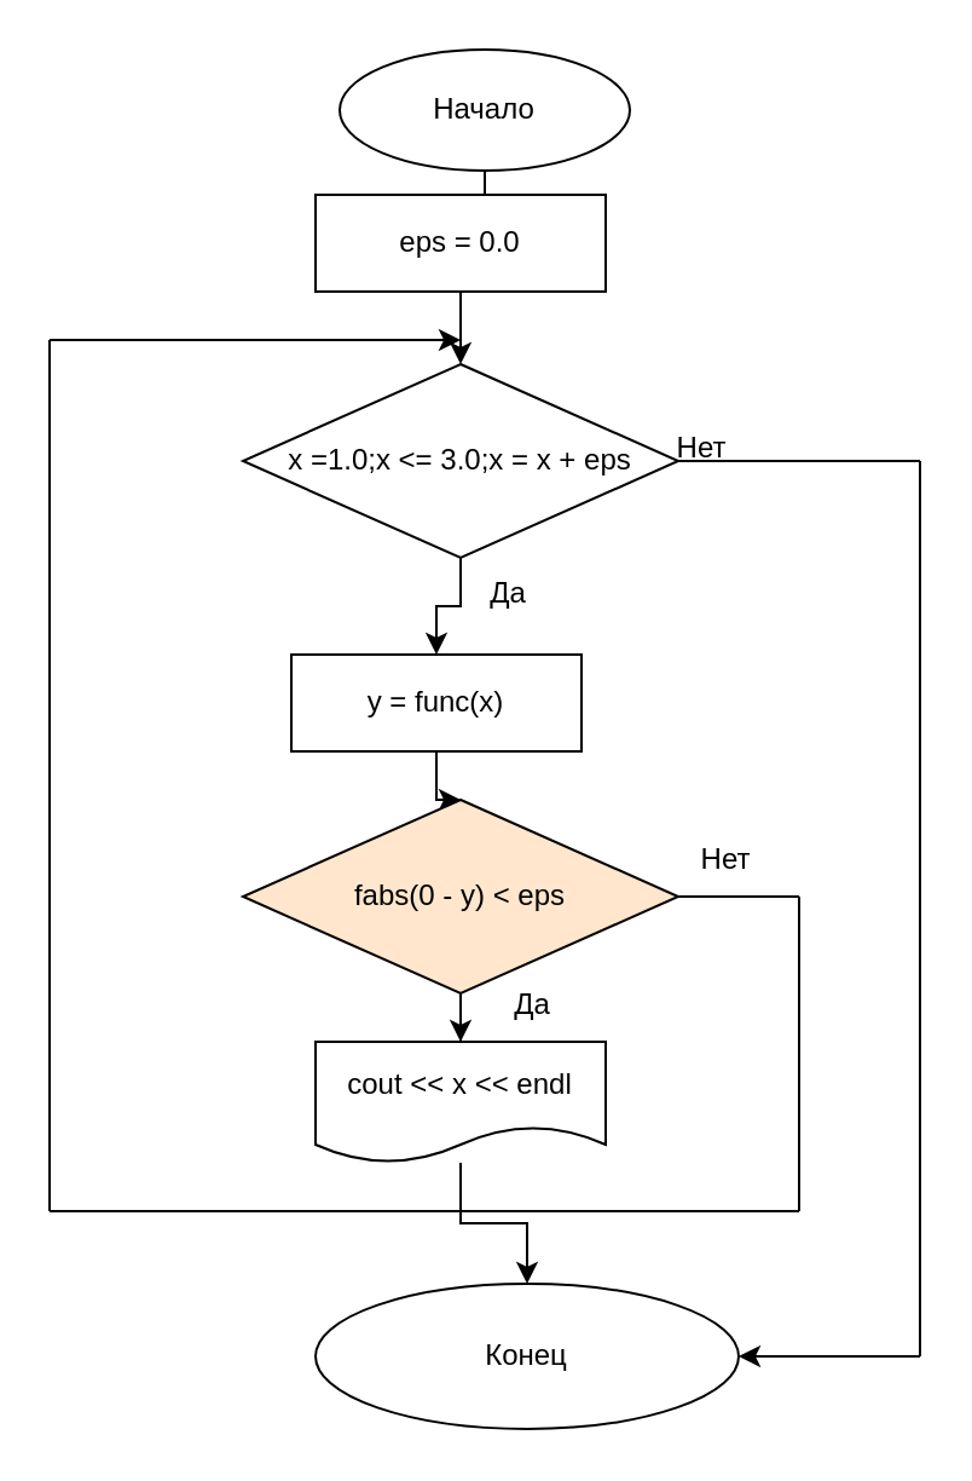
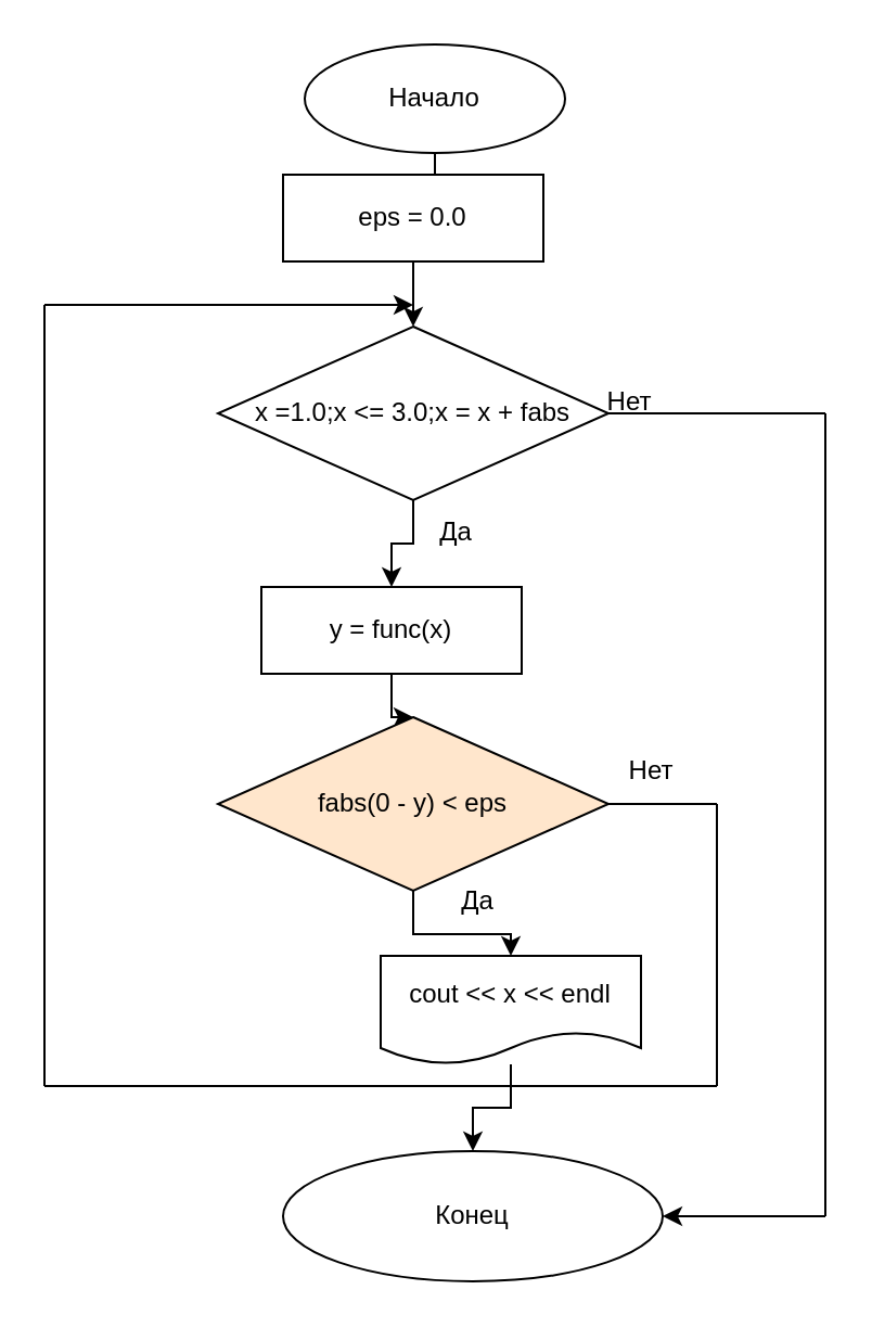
- <mxCell id="7" value="x =1.0;x &amp;lt;= 3.0;x = x + eps" style="rhombus;whiteSpace=wrap;html=1;" vertex="1" parent="1"><mxGeometry x="100" y="150" width="180" height="80" as="geometry" /></mxCell>
+ <mxCell id="7" value="x =1.0;x &amp;lt;= 3.0;x = x + fabs" style="rhombus;whiteSpace=wrap;html=1;" vertex="1" parent="1"><mxGeometry x="100" y="150" width="180" height="80" as="geometry" /></mxCell>
- <mxCell id="13" value="cout &amp;lt;&amp;lt; x &amp;lt;&amp;lt; endl" style="shape=document;whiteSpace=wrap;html=1;boundedLbl=1;" vertex="1" parent="1"><mxGeometry x="130" y="430" width="120" height="50" as="geometry" /></mxCell>
+ <mxCell id="13" value="cout &amp;lt;&amp;lt; x &amp;lt;&amp;lt; endl" style="shape=document;whiteSpace=wrap;html=1;boundedLbl=1;" vertex="1" parent="1"><mxGeometry x="175" y="440" width="120" height="50" as="geometry" /></mxCell>
